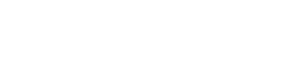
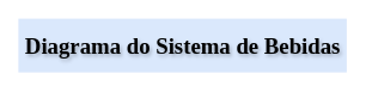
+ <mxCell id="2" value="Diagrama do Sistema de Bebidas" style="text;align=center;verticalAlign=middle;rounded=0;fillColor=#dae8fc;strokeColor=none;fontSize=25;fontFamily=Times New Roman;labelBackgroundColor=none;html=1;textShadow=1;fontStyle=1" vertex="1" parent="1"><mxGeometry x="20" y="20" width="366" height="60" as="geometry" /></mxCell>
